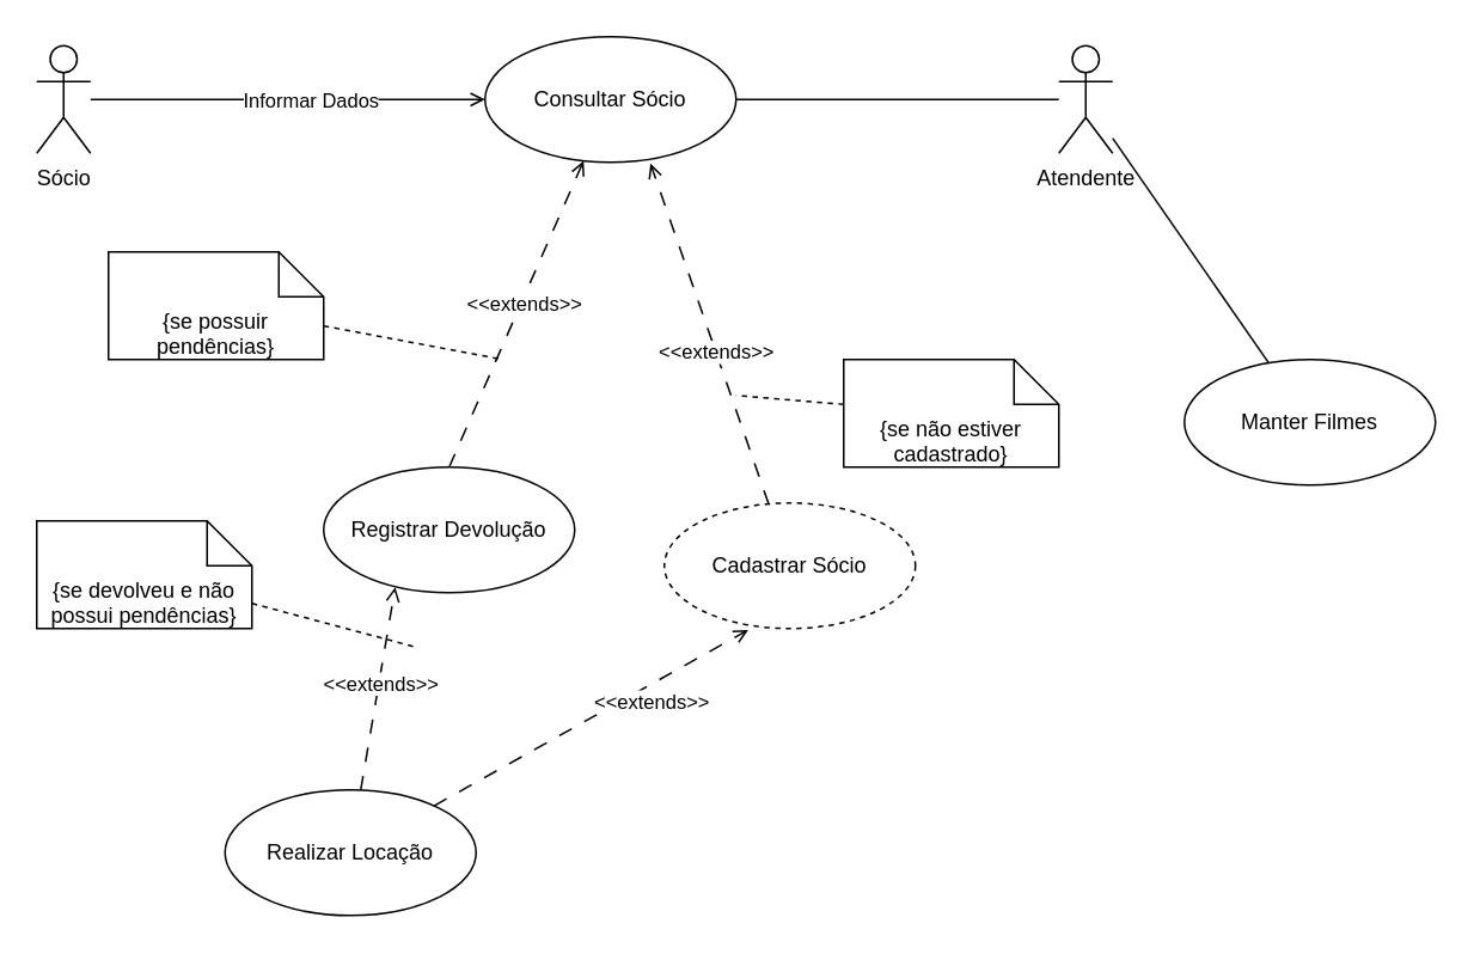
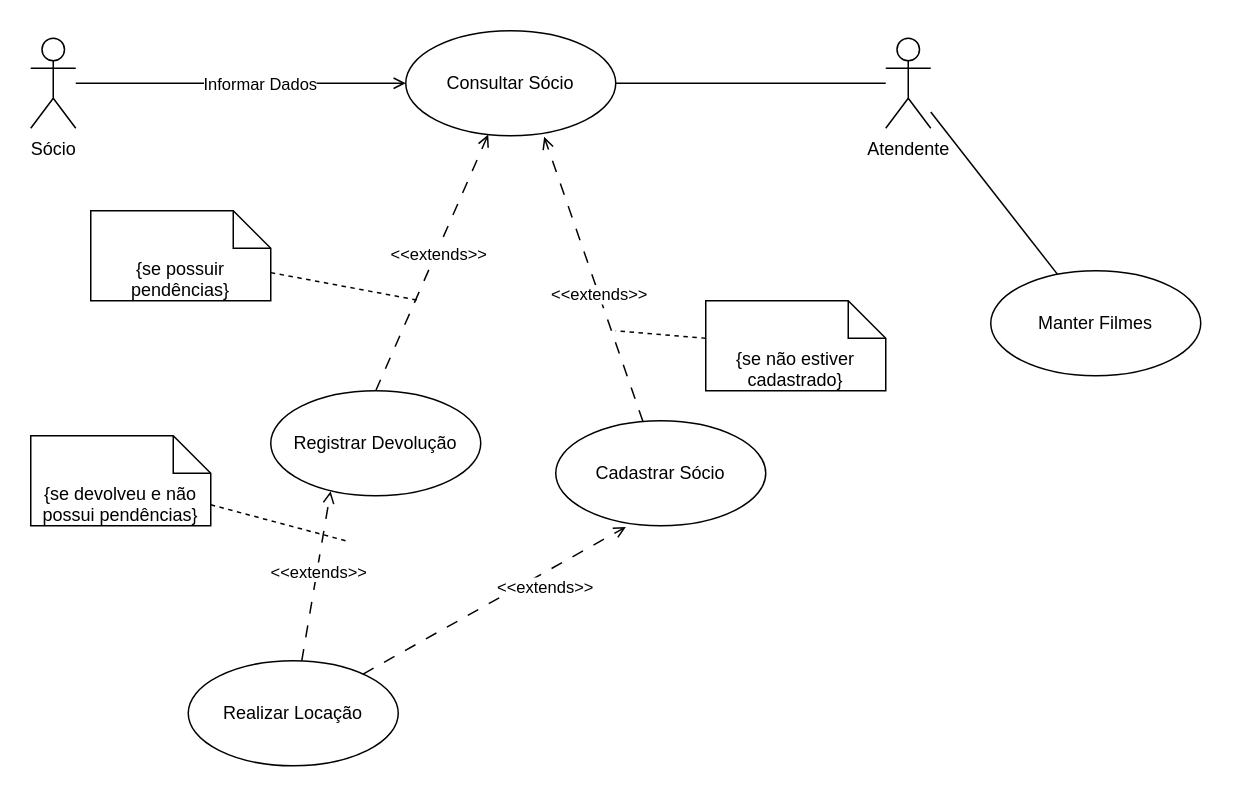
- <mxCell id="9" value="Manter Filmes" style="ellipse;whiteSpace=wrap;html=1;" parent="1" vertex="1"><mxGeometry x="660" y="200" width="140" height="70" as="geometry" /></mxCell>
+ <mxCell id="9" value="Manter Filmes" style="ellipse;whiteSpace=wrap;html=1;" parent="1" vertex="1"><mxGeometry x="660" y="180" width="140" height="70" as="geometry" /></mxCell>
- <mxCell id="16" value="Cadastrar Sócio" style="ellipse;whiteSpace=wrap;html=1;dashed=1;" parent="1" vertex="1"><mxGeometry x="370" y="280" width="140" height="70" as="geometry" /></mxCell>
+ <mxCell id="16" value="Cadastrar Sócio" style="ellipse;whiteSpace=wrap;html=1;" parent="1" vertex="1"><mxGeometry x="370" y="280" width="140" height="70" as="geometry" /></mxCell>
